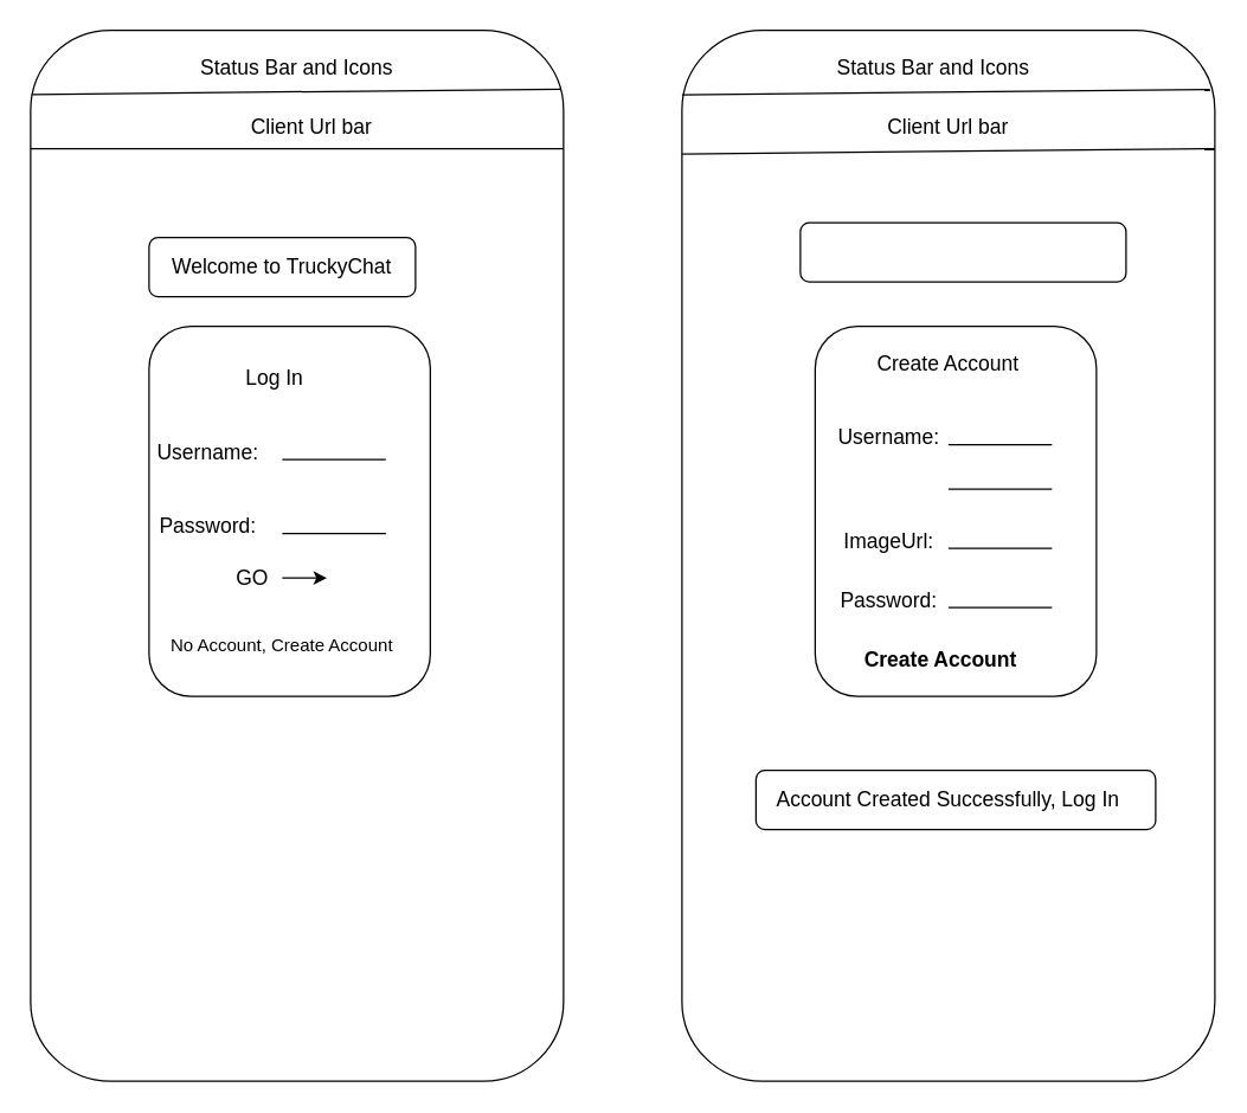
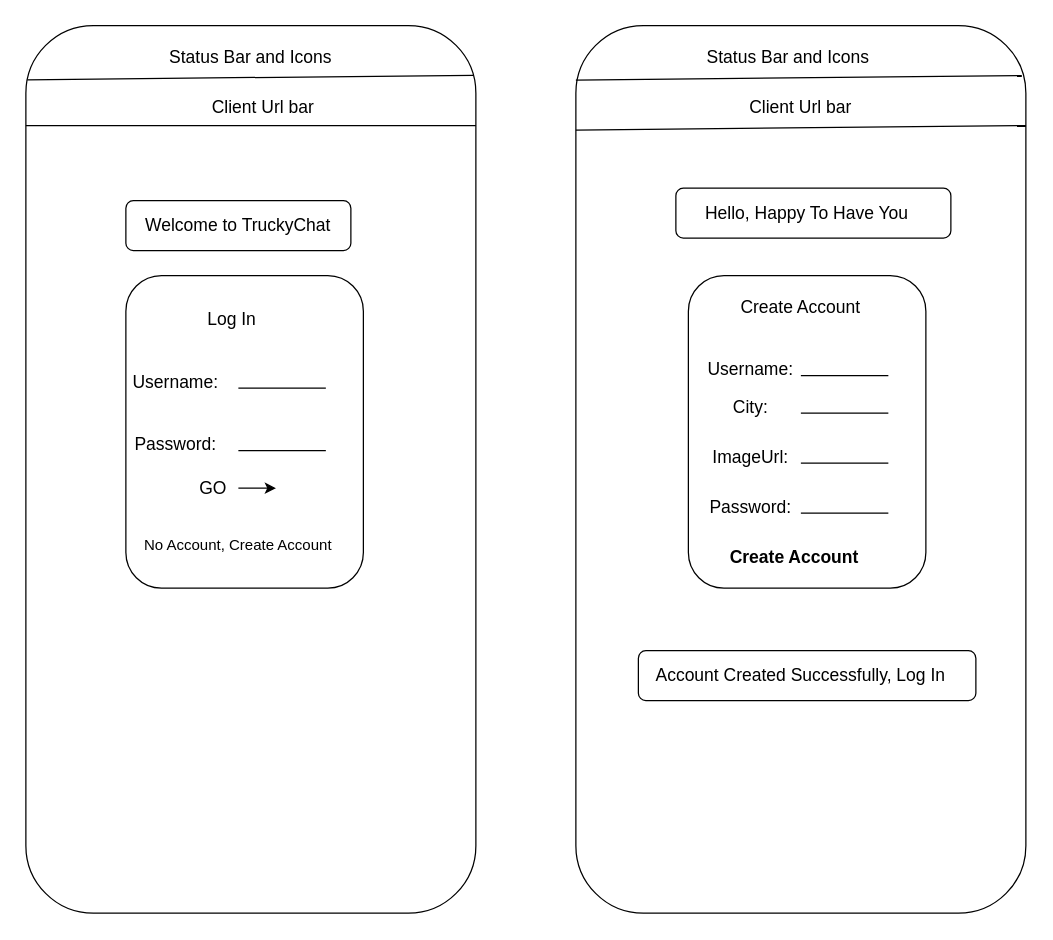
+ <mxCell id="20" value="Hello, Happy To Have You" style="text;html=1;strokeColor=none;fillColor=none;align=center;verticalAlign=middle;whiteSpace=wrap;rounded=0;fontSize=14;" parent="1" vertex="1"><mxGeometry x="550" y="155" width="190" height="30" as="geometry" /></mxCell>
+ <mxCell id="25" value="City:" style="text;html=1;strokeColor=none;fillColor=none;align=center;verticalAlign=middle;whiteSpace=wrap;rounded=0;fontSize=14;" parent="21" vertex="1"><mxGeometry x="20" y="90" width="60" height="30" as="geometry" /></mxCell>
